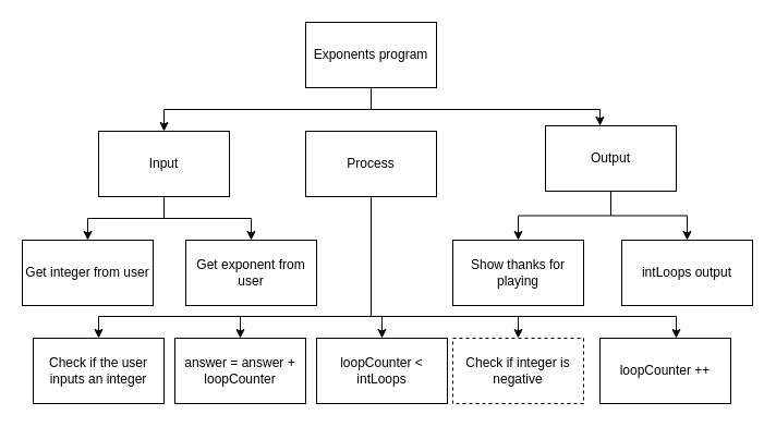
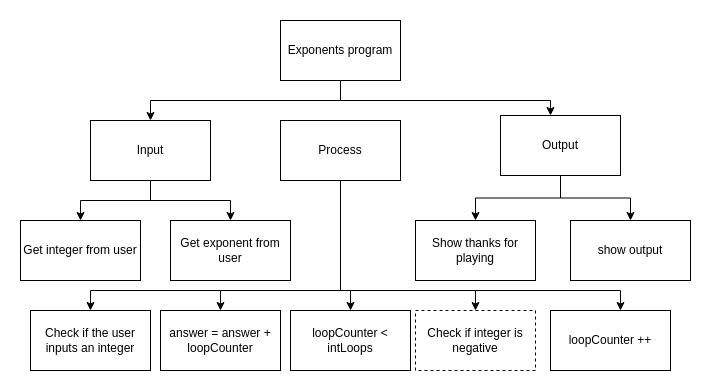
- <mxCell id="22" value="intLoops output" style="rounded=0;whiteSpace=wrap;html=1;" parent="1" vertex="1"><mxGeometry x="570" y="220" width="120" height="60" as="geometry" /></mxCell>
+ <mxCell id="22" value="show output" style="rounded=0;whiteSpace=wrap;html=1;" parent="1" vertex="1"><mxGeometry x="570" y="220" width="120" height="60" as="geometry" /></mxCell>
